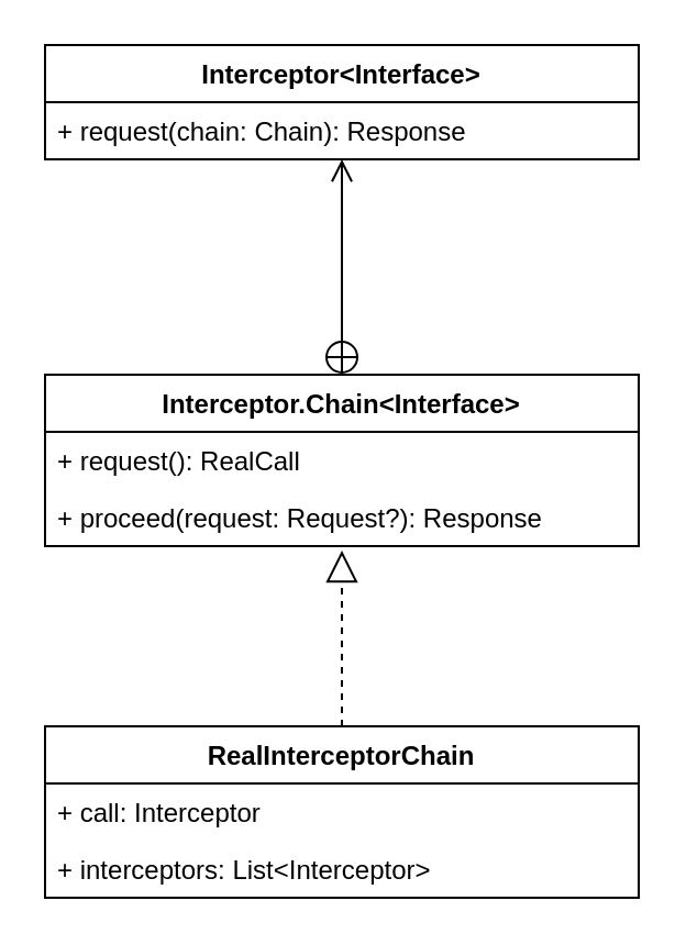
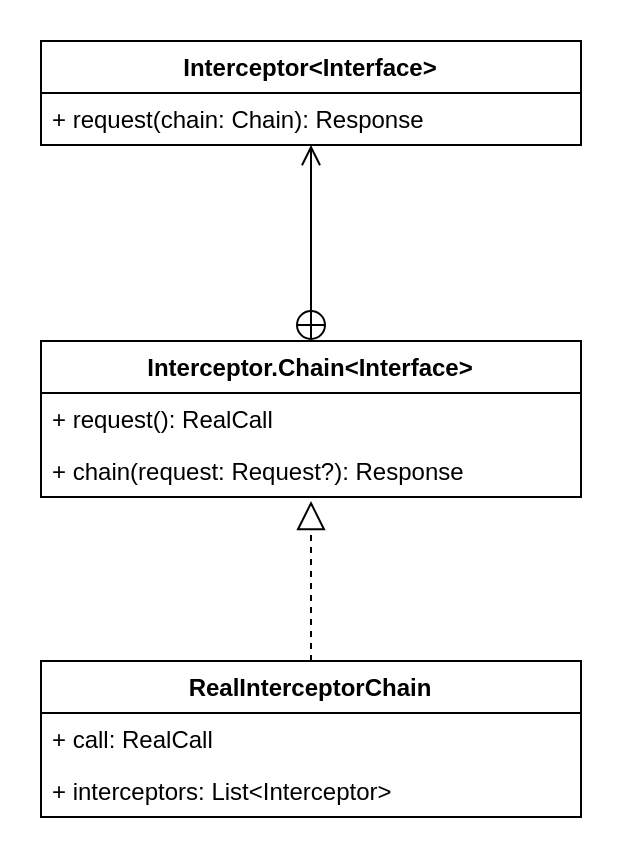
- <mxCell id="4" value="+ proceed(request: Request?): Response" style="text;strokeColor=none;fillColor=none;align=left;verticalAlign=top;spacingLeft=4;spacingRight=4;overflow=hidden;rotatable=0;points=[[0,0.5],[1,0.5]];portConstraint=eastwest;" vertex="1" parent="2"><mxGeometry y="52" width="270" height="26" as="geometry" /></mxCell>
+ <mxCell id="4" value="+ chain(request: Request?): Response" style="text;strokeColor=none;fillColor=none;align=left;verticalAlign=top;spacingLeft=4;spacingRight=4;overflow=hidden;rotatable=0;points=[[0,0.5],[1,0.5]];portConstraint=eastwest;" vertex="1" parent="2"><mxGeometry y="52" width="270" height="26" as="geometry" /></mxCell>
- <mxCell id="9" value="+ call: Interceptor" style="text;strokeColor=none;fillColor=none;align=left;verticalAlign=top;spacingLeft=4;spacingRight=4;overflow=hidden;rotatable=0;points=[[0,0.5],[1,0.5]];portConstraint=eastwest;" vertex="1" parent="8"><mxGeometry y="26" width="270" height="26" as="geometry" /></mxCell>
+ <mxCell id="9" value="+ call: RealCall" style="text;strokeColor=none;fillColor=none;align=left;verticalAlign=top;spacingLeft=4;spacingRight=4;overflow=hidden;rotatable=0;points=[[0,0.5],[1,0.5]];portConstraint=eastwest;" vertex="1" parent="8"><mxGeometry y="26" width="270" height="26" as="geometry" /></mxCell>
